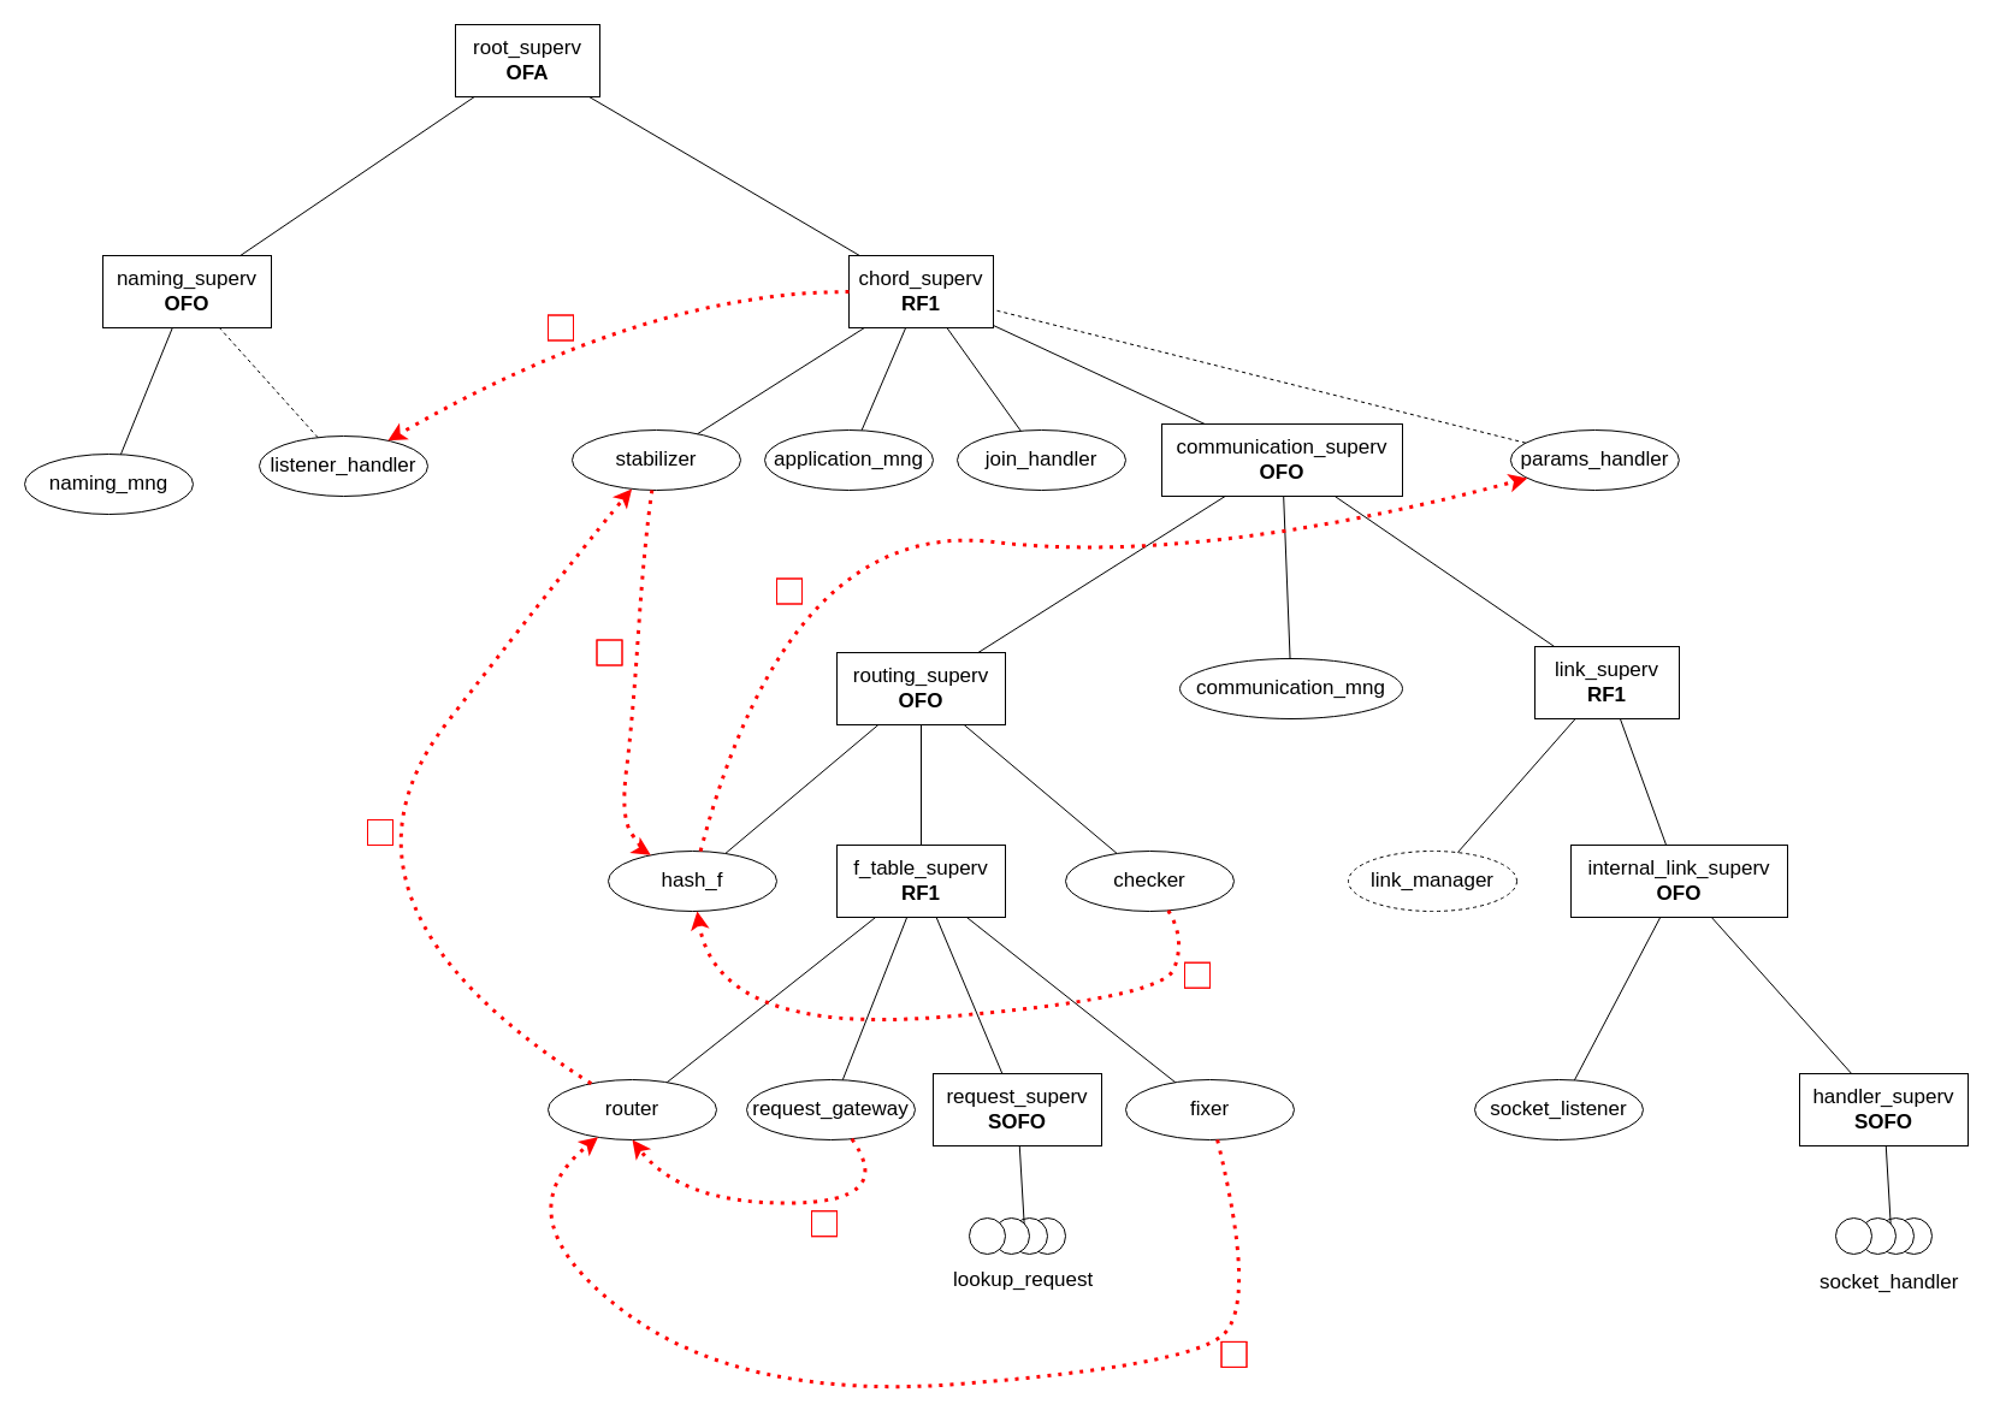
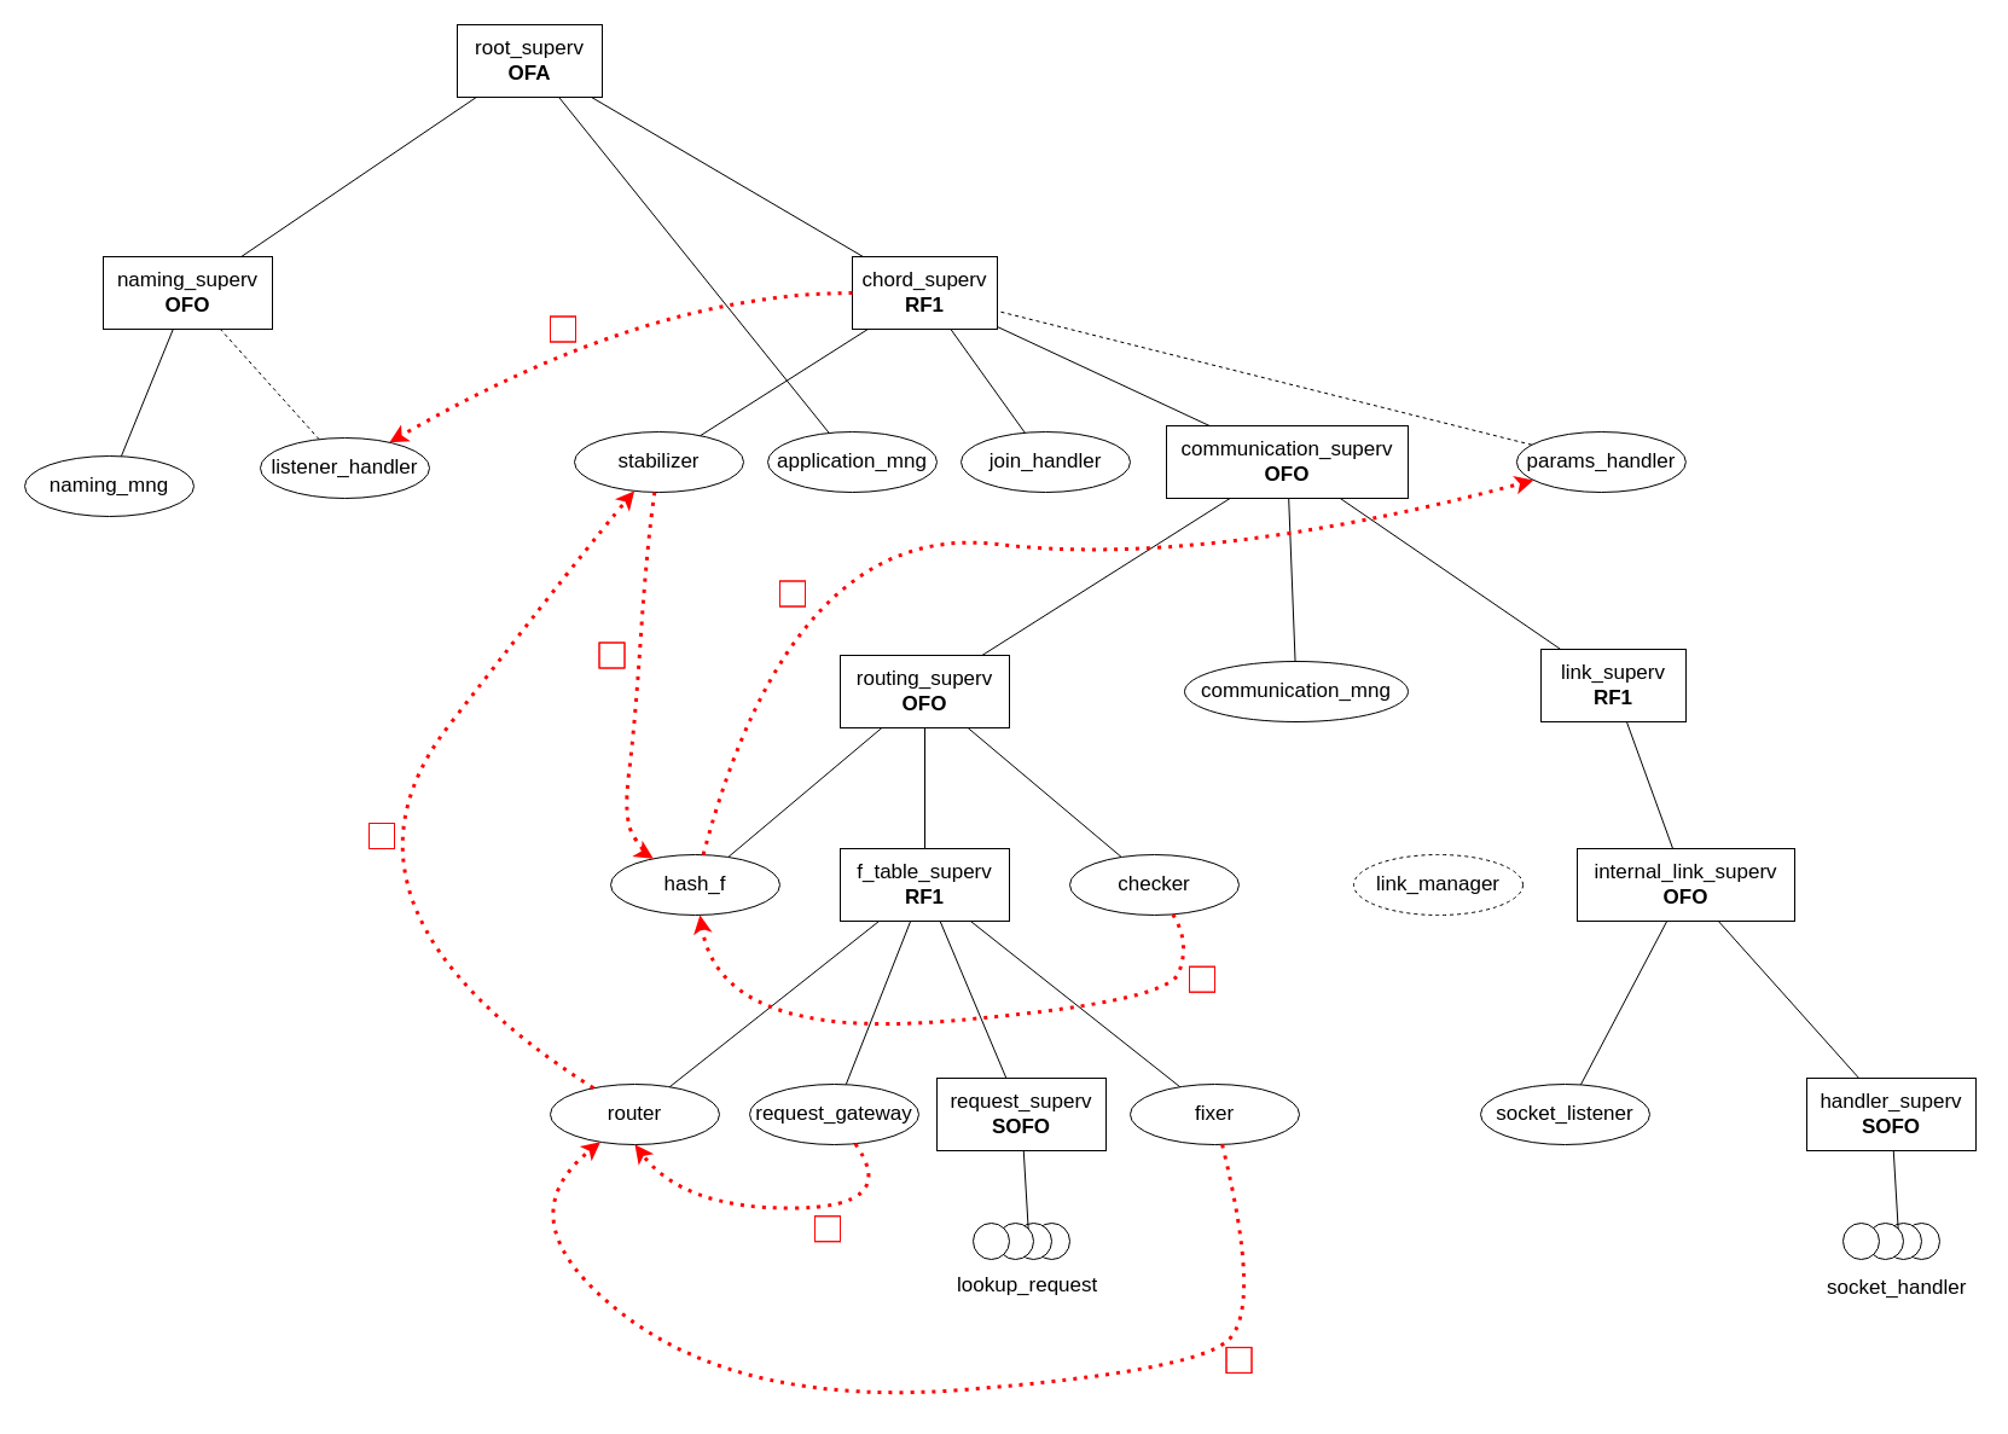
- <mxCell id="15" value="" style="endArrow=none;html=1;fontSize=17;" edge="1" parent="1" source="10" target="4"><mxGeometry width="50" height="50" relative="1" as="geometry"><mxPoint x="589.13" y="370.173" as="sourcePoint" /><mxPoint x="727.857" y="282" as="targetPoint" /></mxGeometry></mxCell>
+ <mxCell id="15" value="" style="endArrow=none;html=1;fontSize=17;" edge="1" parent="1" source="10" target="2"><mxGeometry width="50" height="50" relative="1" as="geometry"><mxPoint x="589.13" y="370.173" as="sourcePoint" /><mxPoint x="727.857" y="282" as="targetPoint" /></mxGeometry></mxCell>
- <mxCell id="45" value="" style="endArrow=none;html=1;fontSize=17;" edge="1" parent="1" source="44" target="21"><mxGeometry width="50" height="50" relative="1" as="geometry"><mxPoint x="1055.478" y="557.052" as="sourcePoint" /><mxPoint x="1030.526" y="422" as="targetPoint" /></mxGeometry></mxCell>
